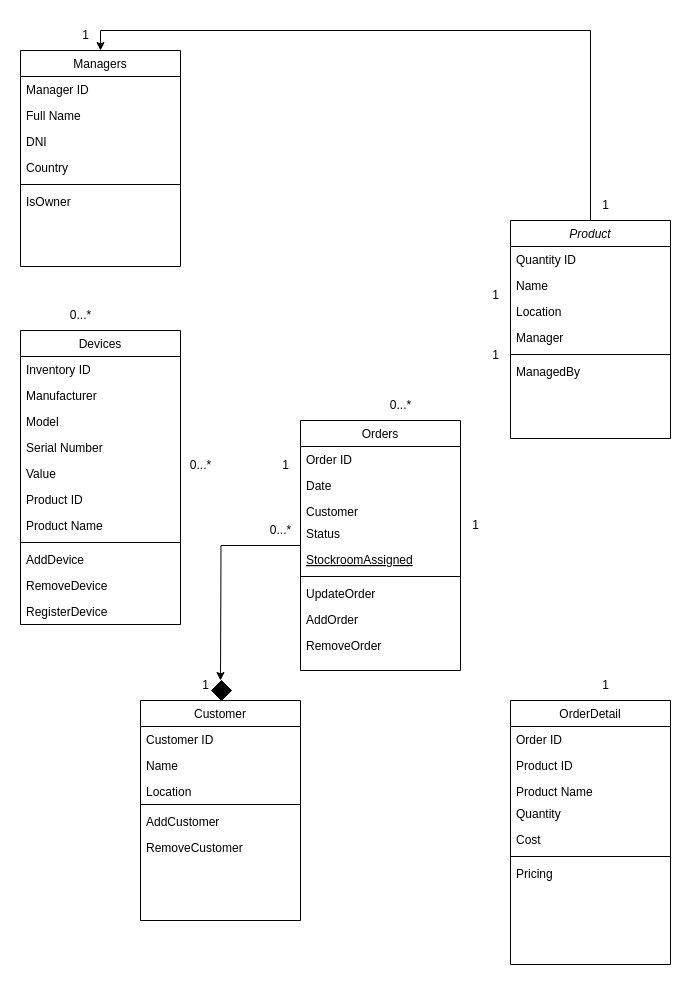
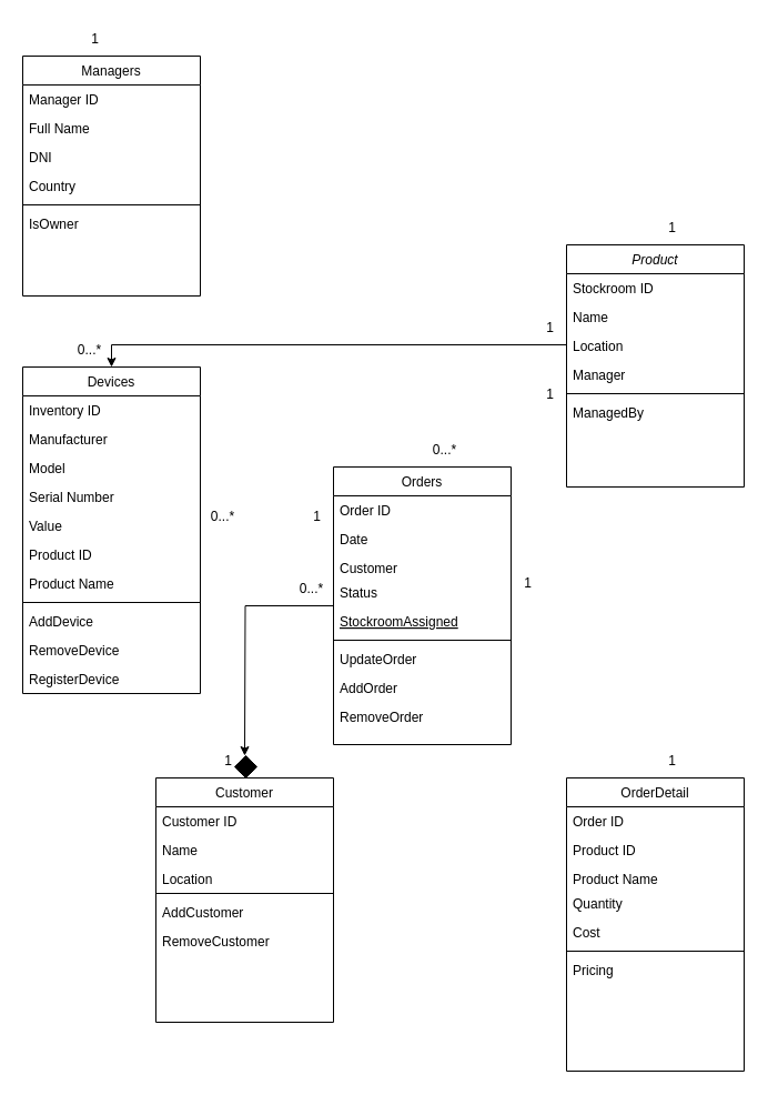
- <mxCell id="3" style="edgeStyle=orthogonalEdgeStyle;rounded=0;orthogonalLoop=1;jettySize=auto;html=1;entryX=0.5;entryY=0;entryDx=0;entryDy=0;strokeColor=#000000;startArrow=none;exitX=0.5;exitY=0;exitDx=0;exitDy=0;" edge="1" parent="1" source="4" target="23"><mxGeometry relative="1" as="geometry"><Array as="points" /></mxGeometry></mxCell>
- <mxCell id="5" value="Quantity ID" style="text;align=left;verticalAlign=top;spacingLeft=4;spacingRight=4;overflow=hidden;rotatable=0;points=[[0,0.5],[1,0.5]];portConstraint=eastwest;" vertex="1" parent="4"><mxGeometry y="26" width="160" height="26" as="geometry" /></mxCell>
+ <mxCell id="5" value="Stockroom ID" style="text;align=left;verticalAlign=top;spacingLeft=4;spacingRight=4;overflow=hidden;rotatable=0;points=[[0,0.5],[1,0.5]];portConstraint=eastwest;" vertex="1" parent="4"><mxGeometry y="26" width="160" height="26" as="geometry" /></mxCell>
+ <mxCell id="2" style="edgeStyle=orthogonalEdgeStyle;rounded=0;orthogonalLoop=1;jettySize=auto;html=1;strokeColor=#000000;entryX=0.5;entryY=0;entryDx=0;entryDy=0;" edge="1" parent="1" source="4" target="11"><mxGeometry relative="1" as="geometry"><Array as="points"><mxPoint x="100" y="310" /></Array></mxGeometry></mxCell>
